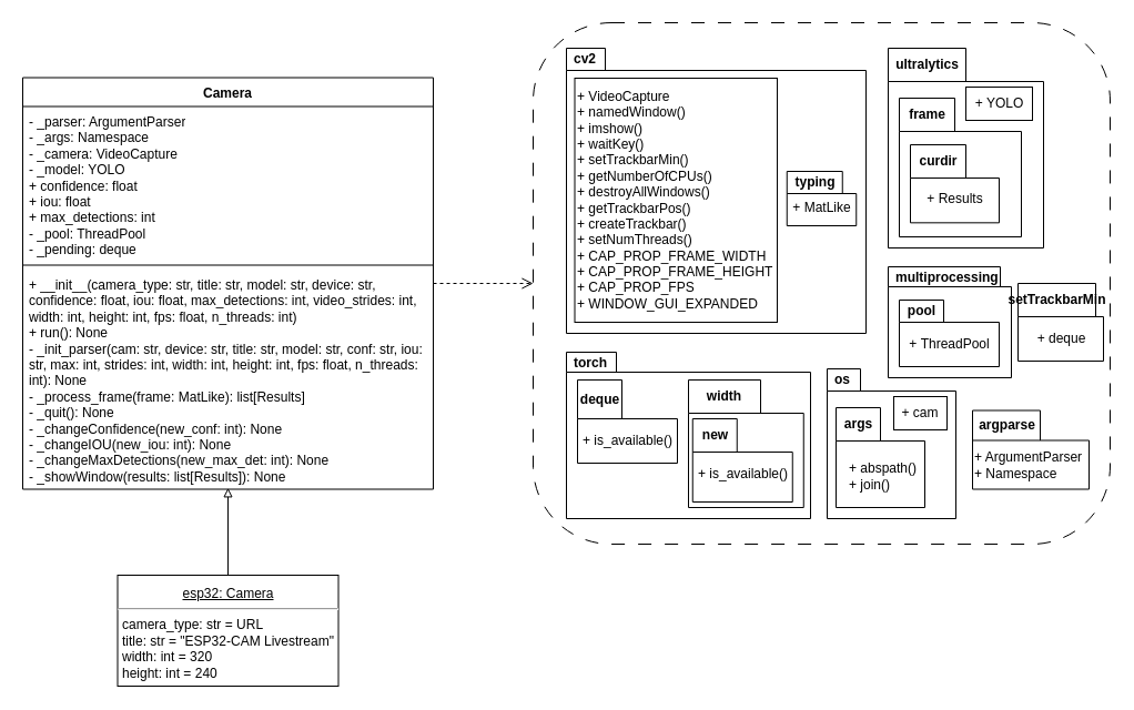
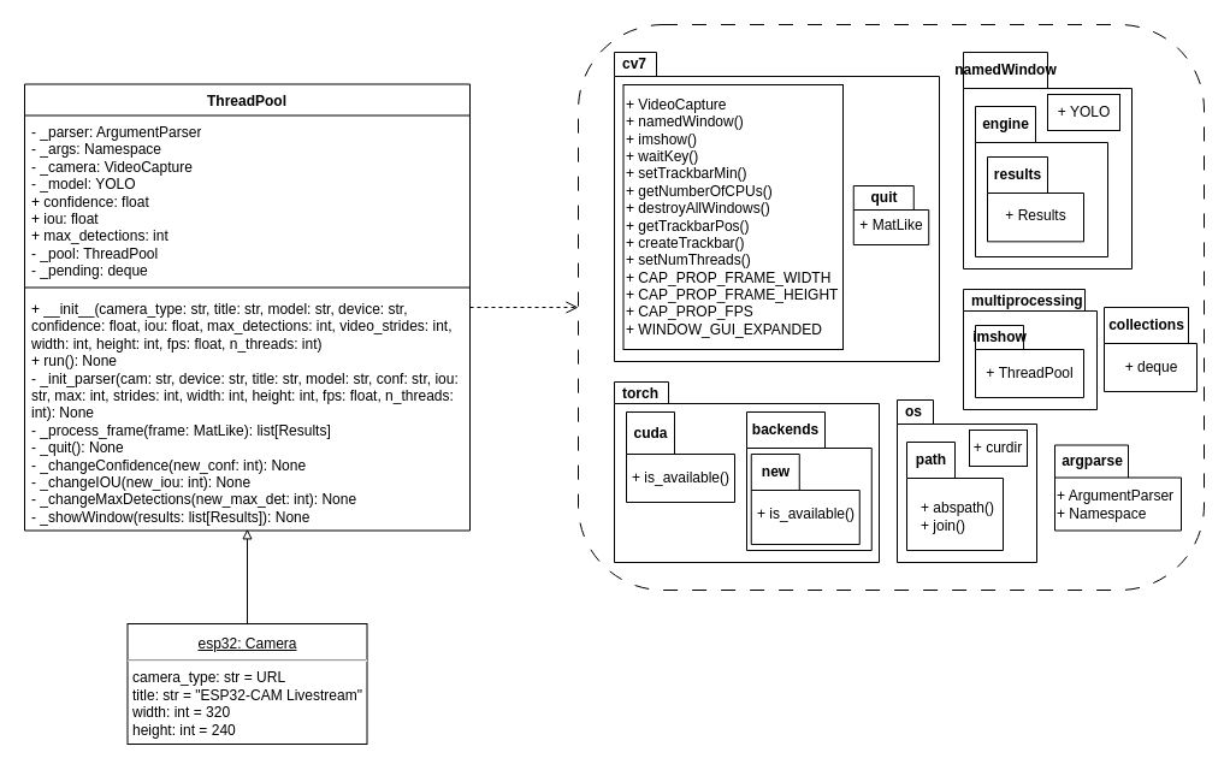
- <mxCell id="19" value="&lt;b&gt;cv2&lt;/b&gt;" style="shape=folder;xSize=90;align=left;spacingLeft=10;align=left;verticalAlign=top;spacingLeft=5;spacingTop=-4;tabWidth=35;tabHeight=20;tabPosition=left;html=1;recursiveResize=0;fillColor=none;fontColor=#000000;strokeColor=#000000;" parent="1" vertex="1"><mxGeometry x="510" y="43" width="270" height="257" as="geometry" /></mxCell>
+ <mxCell id="19" value="&lt;b&gt;cv7&lt;/b&gt;" style="shape=folder;xSize=90;align=left;spacingLeft=10;align=left;verticalAlign=top;spacingLeft=5;spacingTop=-4;tabWidth=35;tabHeight=20;tabPosition=left;html=1;recursiveResize=0;fillColor=none;fontColor=#000000;strokeColor=#000000;" parent="1" vertex="1"><mxGeometry x="510" y="43" width="270" height="257" as="geometry" /></mxCell>
- <mxCell id="14" value="ultralytics" style="shape=folder;fontStyle=1;tabWidth=70;tabHeight=30;tabPosition=left;html=1;boundedLbl=1;labelInHeader=1;container=1;collapsible=0;recursiveResize=0;fillColor=none;fontColor=#000000;strokeColor=#000000;" parent="1" vertex="1"><mxGeometry x="800" y="43" width="140" height="180" as="geometry" /></mxCell>
+ <mxCell id="14" value="namedWindow" style="shape=folder;fontStyle=1;tabWidth=70;tabHeight=30;tabPosition=left;html=1;boundedLbl=1;labelInHeader=1;container=1;collapsible=0;recursiveResize=0;fillColor=none;fontColor=#000000;strokeColor=#000000;" parent="1" vertex="1"><mxGeometry x="800" y="43" width="140" height="180" as="geometry" /></mxCell>
- <mxCell id="3" value="Camera" style="swimlane;fontStyle=1;align=center;verticalAlign=top;childLayout=stackLayout;horizontal=1;startSize=26;horizontalStack=0;resizeParent=1;resizeParentMax=0;resizeLast=0;collapsible=1;marginBottom=0;whiteSpace=wrap;html=1;labelBackgroundColor=none;strokeColor=#000000;fillColor=none;fontColor=#000000;" parent="1" vertex="1"><mxGeometry x="20" y="69.5" width="370" height="371" as="geometry" /></mxCell>
+ <mxCell id="3" value="ThreadPool" style="swimlane;fontStyle=1;align=center;verticalAlign=top;childLayout=stackLayout;horizontal=1;startSize=26;horizontalStack=0;resizeParent=1;resizeParentMax=0;resizeLast=0;collapsible=1;marginBottom=0;whiteSpace=wrap;html=1;labelBackgroundColor=none;strokeColor=#000000;fillColor=none;fontColor=#000000;" parent="1" vertex="1"><mxGeometry x="20" y="69.5" width="370" height="371" as="geometry" /></mxCell>
- <mxCell id="16" value="frame" style="shape=folder;fontStyle=1;tabWidth=50;tabHeight=30;tabPosition=left;html=1;boundedLbl=1;labelInHeader=1;container=1;collapsible=0;recursiveResize=0;fillColor=none;fontColor=#000000;strokeColor=#000000;" parent="14" vertex="1"><mxGeometry x="10" y="45" width="110" height="125" as="geometry" /></mxCell>
+ <mxCell id="16" value="engine" style="shape=folder;fontStyle=1;tabWidth=50;tabHeight=30;tabPosition=left;html=1;boundedLbl=1;labelInHeader=1;container=1;collapsible=0;recursiveResize=0;fillColor=none;fontColor=#000000;strokeColor=#000000;" parent="14" vertex="1"><mxGeometry x="10" y="45" width="110" height="125" as="geometry" /></mxCell>
- <mxCell id="31" value="curdir" style="shape=folder;fontStyle=1;tabWidth=50;tabHeight=30;tabPosition=left;html=1;boundedLbl=1;labelInHeader=1;container=1;collapsible=0;fillColor=none;fontColor=#000000;strokeColor=#000000;" parent="1" vertex="1"><mxGeometry x="820" y="130" width="80" height="70.34" as="geometry" /></mxCell>
+ <mxCell id="31" value="results" style="shape=folder;fontStyle=1;tabWidth=50;tabHeight=30;tabPosition=left;html=1;boundedLbl=1;labelInHeader=1;container=1;collapsible=0;fillColor=none;fontColor=#000000;strokeColor=#000000;" parent="1" vertex="1"><mxGeometry x="820" y="130" width="80" height="70.34" as="geometry" /></mxCell>
- <mxCell id="20" value="typing" style="shape=folder;fontStyle=1;tabWidth=50;tabHeight=20;tabPosition=left;html=1;boundedLbl=1;labelInHeader=1;container=1;collapsible=0;fillColor=none;fontColor=#000000;strokeColor=#000000;" parent="1" vertex="1"><mxGeometry x="708.75" y="154" width="62.5" height="49" as="geometry" /></mxCell>
+ <mxCell id="20" value="quit" style="shape=folder;fontStyle=1;tabWidth=50;tabHeight=20;tabPosition=left;html=1;boundedLbl=1;labelInHeader=1;container=1;collapsible=0;fillColor=none;fontColor=#000000;strokeColor=#000000;" parent="1" vertex="1"><mxGeometry x="708.75" y="154" width="62.5" height="49" as="geometry" /></mxCell>
- <mxCell id="23" value="setTrackbarMin" style="shape=folder;fontStyle=1;tabWidth=70;tabHeight=30;tabPosition=left;html=1;boundedLbl=1;labelInHeader=1;container=1;collapsible=0;fillColor=none;strokeColor=#000000;fontColor=#000000;" parent="1" vertex="1"><mxGeometry x="917" y="255" width="77" height="70" as="geometry" /></mxCell>
+ <mxCell id="23" value="collections" style="shape=folder;fontStyle=1;tabWidth=70;tabHeight=30;tabPosition=left;html=1;boundedLbl=1;labelInHeader=1;container=1;collapsible=0;fillColor=none;strokeColor=#000000;fontColor=#000000;" parent="1" vertex="1"><mxGeometry x="917" y="255" width="77" height="70" as="geometry" /></mxCell>
- <mxCell id="17" value="pool" style="shape=folder;fontStyle=1;tabWidth=40;tabHeight=20;tabPosition=left;html=1;boundedLbl=1;labelInHeader=1;container=1;collapsible=0;fillColor=none;fontColor=#000000;strokeColor=#000000;" parent="1" vertex="1"><mxGeometry x="810" y="270" width="90" height="60" as="geometry" /></mxCell>
+ <mxCell id="17" value="imshow" style="shape=folder;fontStyle=1;tabWidth=40;tabHeight=20;tabPosition=left;html=1;boundedLbl=1;labelInHeader=1;container=1;collapsible=0;fillColor=none;fontColor=#000000;strokeColor=#000000;" parent="1" vertex="1"><mxGeometry x="810" y="270" width="90" height="60" as="geometry" /></mxCell>
- <mxCell id="9" value="width" style="shape=folder;fontStyle=1;tabWidth=65;tabHeight=30;tabPosition=left;html=1;boundedLbl=1;labelInHeader=1;container=1;collapsible=0;recursiveResize=0;fillColor=none;fontColor=#000000;strokeColor=#000000;" parent="8" vertex="1"><mxGeometry x="110" y="25" width="103.75" height="115" as="geometry" /></mxCell>
+ <mxCell id="9" value="backends" style="shape=folder;fontStyle=1;tabWidth=65;tabHeight=30;tabPosition=left;html=1;boundedLbl=1;labelInHeader=1;container=1;collapsible=0;recursiveResize=0;fillColor=none;fontColor=#000000;strokeColor=#000000;" parent="8" vertex="1"><mxGeometry x="110" y="25" width="103.75" height="115" as="geometry" /></mxCell>
- <mxCell id="12" value="deque" style="shape=folder;fontStyle=1;tabWidth=40;tabHeight=35;tabPosition=left;html=1;boundedLbl=1;labelInHeader=1;container=1;collapsible=0;fillColor=none;fontColor=#000000;strokeColor=#000000;" parent="8" vertex="1"><mxGeometry x="10" y="25" width="90" height="75" as="geometry" /></mxCell>
+ <mxCell id="12" value="cuda" style="shape=folder;fontStyle=1;tabWidth=40;tabHeight=35;tabPosition=left;html=1;boundedLbl=1;labelInHeader=1;container=1;collapsible=0;fillColor=none;fontColor=#000000;strokeColor=#000000;" parent="8" vertex="1"><mxGeometry x="10" y="25" width="90" height="75" as="geometry" /></mxCell>
- <mxCell id="26" value="&lt;span style=&quot;text-align: left;&quot;&gt;+&amp;nbsp;&lt;/span&gt;cam" style="rounded=0;whiteSpace=wrap;html=1;fillColor=none;fontColor=#000000;strokeColor=#000000;" parent="25" vertex="1"><mxGeometry x="60" y="25" width="48" height="30" as="geometry" /></mxCell>
+ <mxCell id="26" value="&lt;span style=&quot;text-align: left;&quot;&gt;+&amp;nbsp;&lt;/span&gt;curdir" style="rounded=0;whiteSpace=wrap;html=1;fillColor=none;fontColor=#000000;strokeColor=#000000;" parent="25" vertex="1"><mxGeometry x="60" y="25" width="48" height="30" as="geometry" /></mxCell>
- <mxCell id="27" value="args" style="shape=folder;fontStyle=1;tabWidth=40;tabHeight=30;tabPosition=left;html=1;boundedLbl=1;labelInHeader=1;container=1;collapsible=0;fillColor=none;fontColor=#000000;strokeColor=#000000;" parent="25" vertex="1"><mxGeometry x="8" y="35" width="80" height="90" as="geometry" /></mxCell>
+ <mxCell id="27" value="path" style="shape=folder;fontStyle=1;tabWidth=40;tabHeight=30;tabPosition=left;html=1;boundedLbl=1;labelInHeader=1;container=1;collapsible=0;fillColor=none;fontColor=#000000;strokeColor=#000000;" parent="25" vertex="1"><mxGeometry x="8" y="35" width="80" height="90" as="geometry" /></mxCell>
